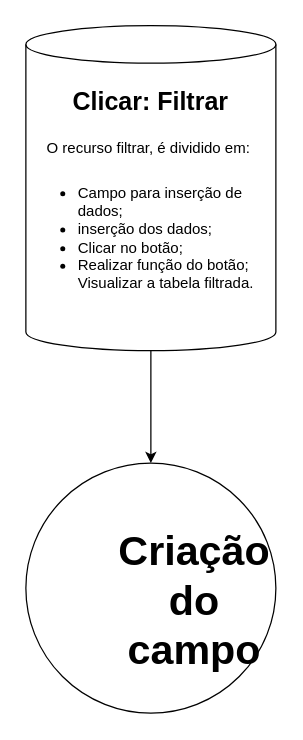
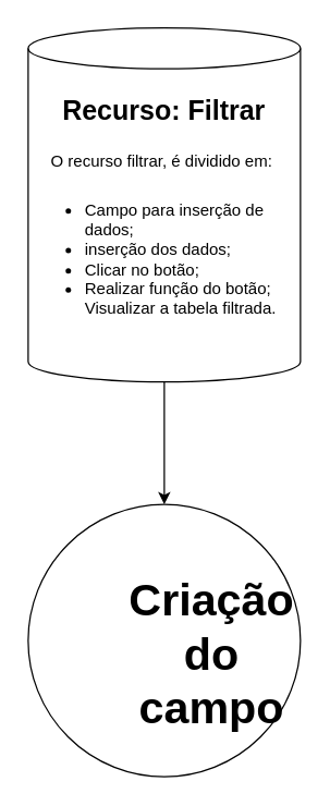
- <mxCell id="4" value="&lt;h1 style=&quot;&quot;&gt;&lt;font style=&quot;font-size: 20px;&quot;&gt;Clicar: Filtrar&lt;/font&gt;&lt;/h1&gt;&lt;div style=&quot;&quot;&gt;O recurso filtrar, é dividido em:&amp;nbsp;&lt;/div&gt;" style="text;html=1;strokeColor=none;fillColor=none;spacing=5;spacingTop=-20;whiteSpace=wrap;overflow=hidden;rounded=0;align=center;" vertex="1" parent="1"><mxGeometry x="20" y="60" width="200" height="80" as="geometry" /></mxCell>
+ <mxCell id="4" value="&lt;h1 style=&quot;&quot;&gt;&lt;font style=&quot;font-size: 20px;&quot;&gt;Recurso: Filtrar&lt;/font&gt;&lt;/h1&gt;&lt;div style=&quot;&quot;&gt;O recurso filtrar, é dividido em:&amp;nbsp;&lt;/div&gt;" style="text;html=1;strokeColor=none;fillColor=none;spacing=5;spacingTop=-20;whiteSpace=wrap;overflow=hidden;rounded=0;align=center;" vertex="1" parent="1"><mxGeometry x="20" y="60" width="200" height="80" as="geometry" /></mxCell>
